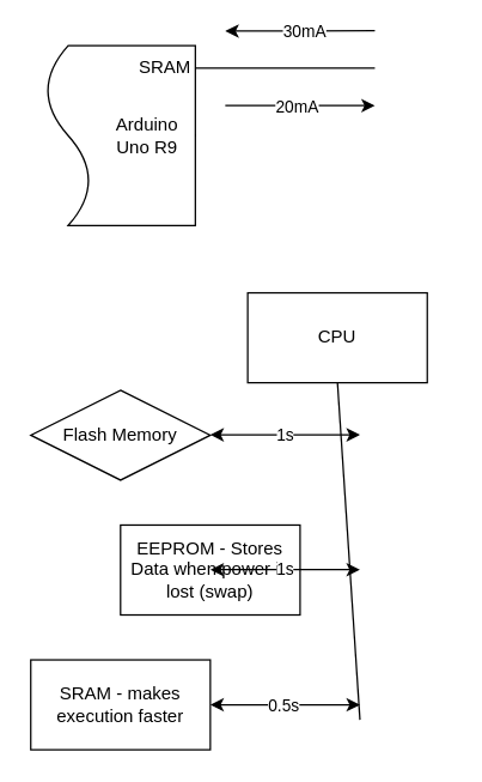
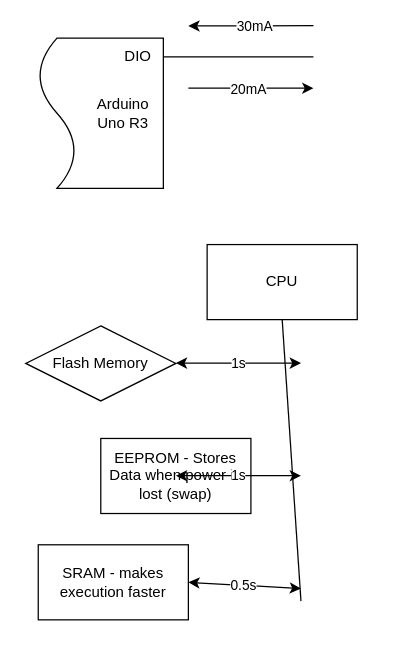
- <mxCell id="4" value="SRAM" style="text;html=1;align=center;verticalAlign=middle;whiteSpace=wrap;rounded=0;" vertex="1" parent="2"><mxGeometry x="50" y="10" width="60" height="30" as="geometry" /></mxCell>
+ <mxCell id="4" value="DIO" style="text;html=1;align=center;verticalAlign=middle;whiteSpace=wrap;rounded=0;" vertex="1" parent="2"><mxGeometry x="50" y="10" width="60" height="30" as="geometry" /></mxCell>
- <mxCell id="3" value="Arduino Uno R9" style="shape=document;whiteSpace=wrap;html=1;boundedLbl=1;direction=south;" vertex="1" parent="2"><mxGeometry y="10" width="100" height="120" as="geometry" /></mxCell>
+ <mxCell id="3" value="Arduino Uno R3" style="shape=document;whiteSpace=wrap;html=1;boundedLbl=1;direction=south;" vertex="1" parent="2"><mxGeometry y="10" width="100" height="120" as="geometry" /></mxCell>
- <mxCell id="14" value="SRAM - makes execution faster" style="rounded=0;whiteSpace=wrap;html=1;" vertex="1" parent="10"><mxGeometry y="270" width="120" height="60" as="geometry" /></mxCell>
+ <mxCell id="14" value="SRAM - makes execution faster" style="rounded=0;whiteSpace=wrap;html=1;" vertex="1" parent="10"><mxGeometry x="10" y="265" width="120" height="60" as="geometry" /></mxCell>
